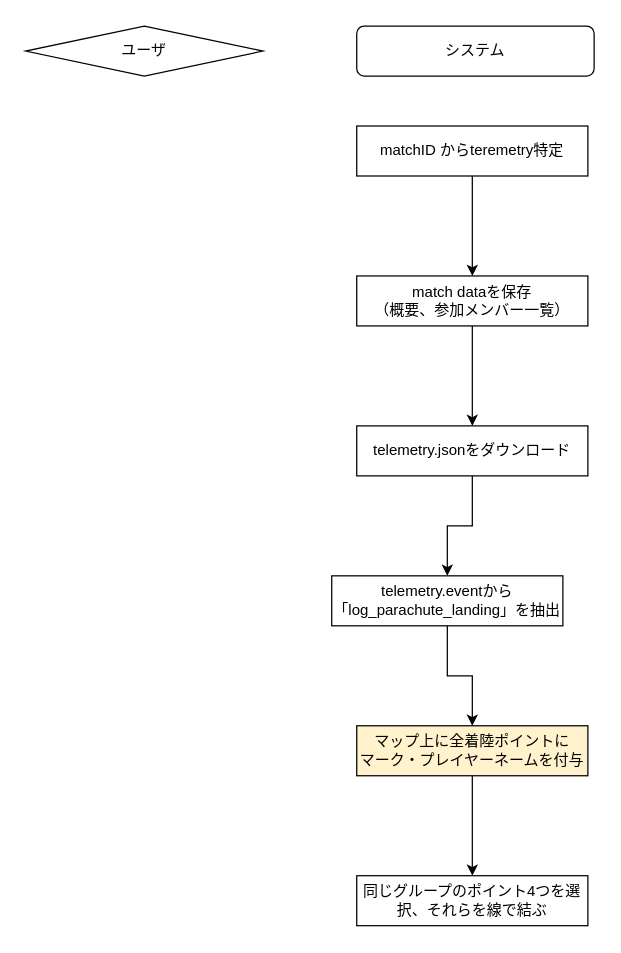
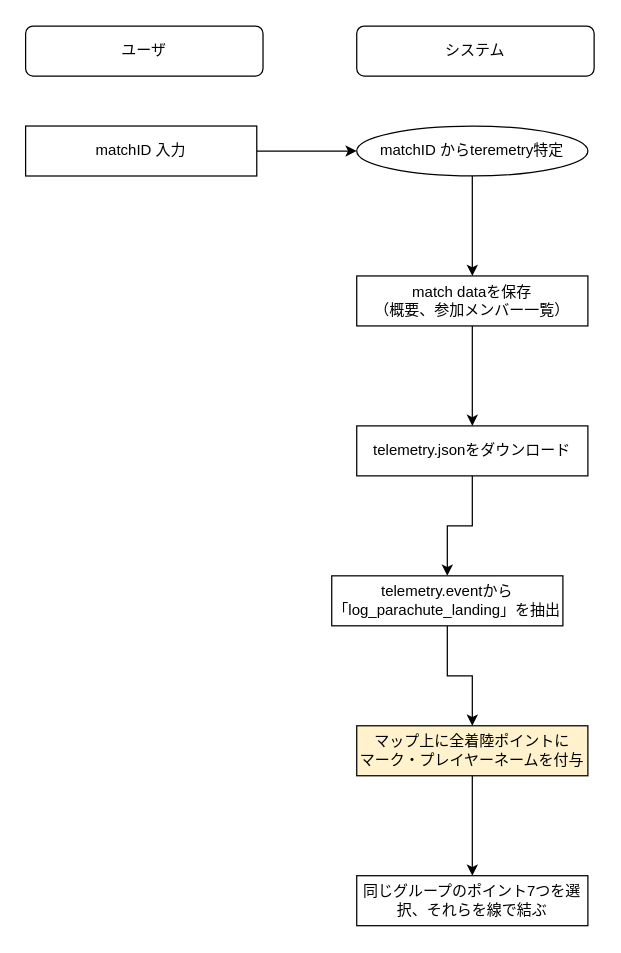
- <mxCell id="2" value="ユーザ" style="rhombus;whiteSpace=wrap;html=1;" vertex="1" parent="1"><mxGeometry x="20" y="20" width="190" height="40" as="geometry" /></mxCell>
+ <mxCell id="2" value="ユーザ" style="rounded=1;whiteSpace=wrap;html=1;" vertex="1" parent="1"><mxGeometry x="20" y="20" width="190" height="40" as="geometry" /></mxCell>
+ <mxCell id="4" value="matchID 入力" style="rounded=0;whiteSpace=wrap;html=1;" vertex="1" parent="1"><mxGeometry x="20" y="100" width="185" height="40" as="geometry" /></mxCell>
+ <mxCell id="3" value="" style="edgeStyle=orthogonalEdgeStyle;rounded=0;orthogonalLoop=1;jettySize=auto;html=1;" edge="1" parent="1" source="4" target="6"><mxGeometry relative="1" as="geometry" /></mxCell>
- <mxCell id="6" value="matchID からteremetry特定" style="rounded=0;whiteSpace=wrap;html=1;" vertex="1" parent="1"><mxGeometry x="285" y="100" width="185" height="40" as="geometry" /></mxCell>
+ <mxCell id="6" value="matchID からteremetry特定" style="ellipse;whiteSpace=wrap;html=1;" vertex="1" parent="1"><mxGeometry x="285" y="100" width="185" height="40" as="geometry" /></mxCell>
- <mxCell id="15" value="同じグループのポイント4つを選択、それらを線で結ぶ" style="rounded=0;whiteSpace=wrap;html=1;" vertex="1" parent="1"><mxGeometry x="285" y="700" width="185" height="40" as="geometry" /></mxCell>
+ <mxCell id="15" value="同じグループのポイント7つを選択、それらを線で結ぶ" style="rounded=0;whiteSpace=wrap;html=1;" vertex="1" parent="1"><mxGeometry x="285" y="700" width="185" height="40" as="geometry" /></mxCell>
